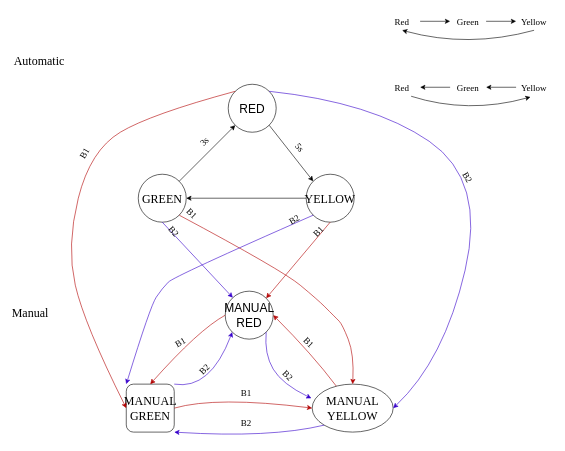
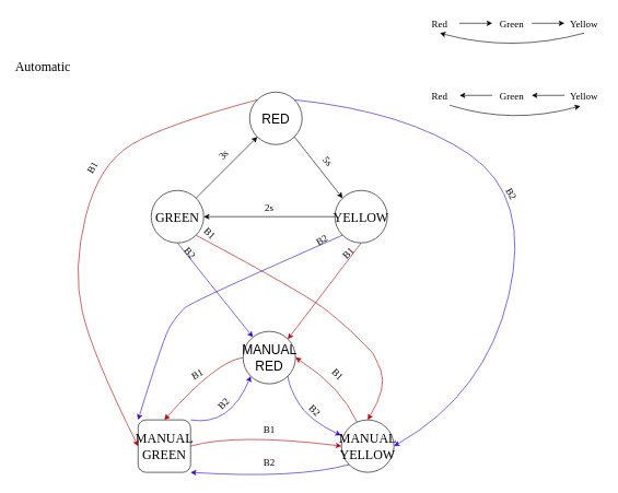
+ <mxCell id="14" value="2s" style="text;html=1;strokeColor=none;fillColor=none;align=center;verticalAlign=middle;whiteSpace=wrap;rounded=0;fontFamily=Times New Roman;fontSize=15;" vertex="1" parent="1"><mxGeometry x="380" y="300" width="60" height="30" as="geometry" /></mxCell>
- <mxCell id="9" value="Manual" style="text;html=1;strokeColor=none;fillColor=none;align=center;verticalAlign=middle;whiteSpace=wrap;rounded=0;fontFamily=Times New Roman;fontSize=20;" vertex="1" parent="1"><mxGeometry x="20" y="505" width="60" height="30" as="geometry" /></mxCell>
- <mxCell id="5" value="MANUAL RED" style="ellipse;whiteSpace=wrap;html=1;aspect=fixed;fillColor=none;fontSize=20;" vertex="1" parent="1"><mxGeometry x="375" y="485" width="80" height="80" as="geometry" /></mxCell>
+ <mxCell id="5" value="MANUAL RED" style="ellipse;whiteSpace=wrap;html=1;aspect=fixed;fillColor=none;fontSize=20;" vertex="1" parent="1"><mxGeometry x="370" y="505" width="80" height="80" as="geometry" /></mxCell>
- <mxCell id="7" value="MANUAL YELLOW" style="ellipse;whiteSpace=wrap;html=1;aspect=fixed;fontFamily=Times New Roman;fontSize=20;fillColor=default;" vertex="1" parent="1"><mxGeometry x="520" y="640" width="135" height="80" as="geometry" /></mxCell>
+ <mxCell id="7" value="MANUAL YELLOW" style="ellipse;whiteSpace=wrap;html=1;aspect=fixed;fontFamily=Times New Roman;fontSize=20;fillColor=default;" vertex="1" parent="1"><mxGeometry x="520" y="640" width="80" height="80" as="geometry" /></mxCell>
